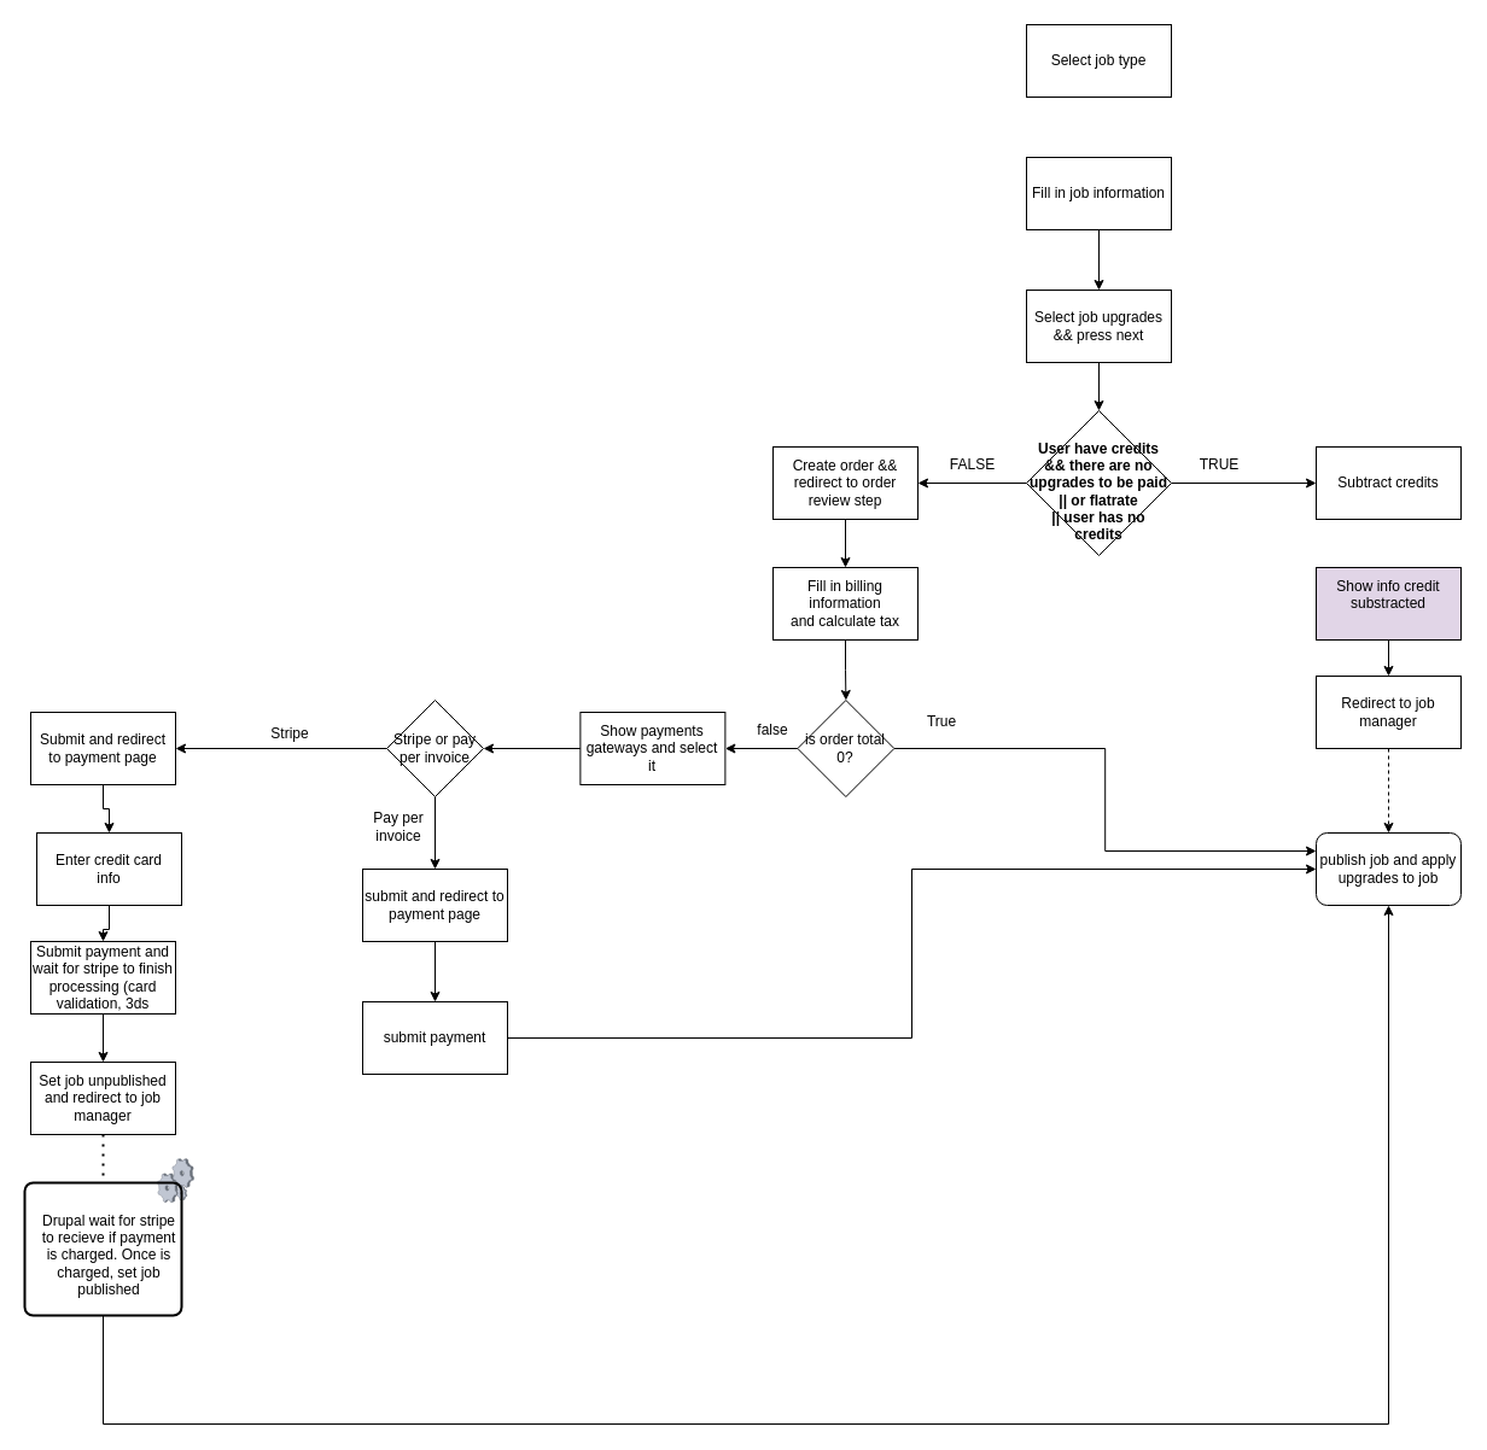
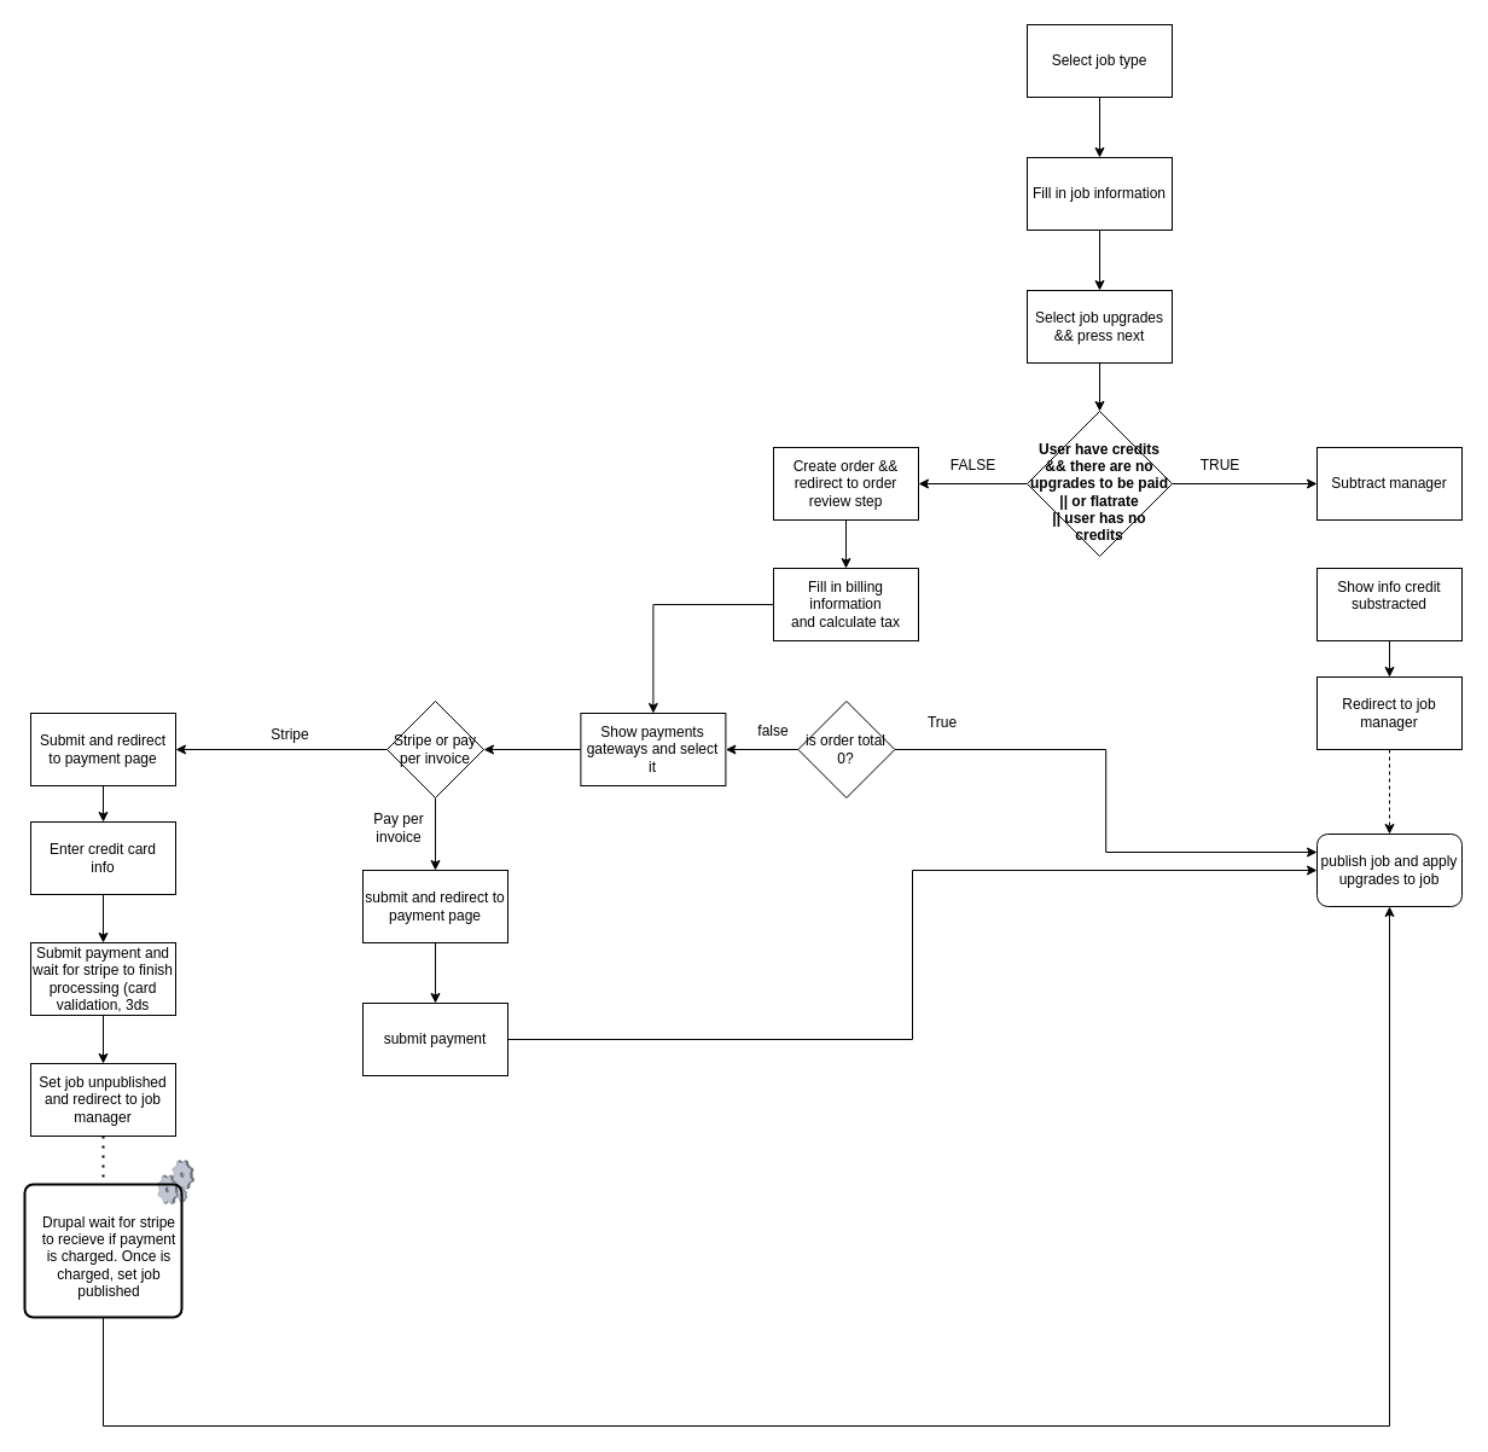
+ <mxCell id="2" value="" style="edgeStyle=orthogonalEdgeStyle;rounded=0;orthogonalLoop=1;jettySize=auto;html=1;" edge="1" parent="1" source="3" target="5"><mxGeometry relative="1" as="geometry" /></mxCell>
- <mxCell id="11" value="Subtract credits" style="whiteSpace=wrap;html=1;rounded=0;" vertex="1" parent="1"><mxGeometry x="1090" y="370" width="120" height="60" as="geometry" /></mxCell>
+ <mxCell id="11" value="Subtract manager" style="whiteSpace=wrap;html=1;rounded=0;" vertex="1" parent="1"><mxGeometry x="1090" y="370" width="120" height="60" as="geometry" /></mxCell>
- <mxCell id="24" value="&lt;div&gt;Show info credit substracted&lt;/div&gt;&lt;div&gt;&lt;br&gt;&lt;/div&gt;" style="whiteSpace=wrap;html=1;rounded=0;fillColor=#e1d5e7;" vertex="1" parent="1"><mxGeometry x="1090" y="470" width="120" height="60" as="geometry" /></mxCell>
+ <mxCell id="24" value="&lt;div&gt;Show info credit substracted&lt;/div&gt;&lt;div&gt;&lt;br&gt;&lt;/div&gt;" style="whiteSpace=wrap;html=1;rounded=0;" vertex="1" parent="1"><mxGeometry x="1090" y="470" width="120" height="60" as="geometry" /></mxCell>
- <mxCell id="14" value="" style="edgeStyle=orthogonalEdgeStyle;rounded=0;orthogonalLoop=1;jettySize=auto;html=1;" edge="1" parent="1" source="15" target="36"><mxGeometry relative="1" as="geometry" /></mxCell>
+ <mxCell id="14" value="" style="edgeStyle=orthogonalEdgeStyle;rounded=0;orthogonalLoop=1;jettySize=auto;html=1;" edge="1" parent="1" source="15" target="38"><mxGeometry relative="1" as="geometry" /></mxCell>
- <mxCell id="19" value="Enter credit card &lt;br&gt;info" style="whiteSpace=wrap;html=1;rounded=0;" vertex="1" parent="1"><mxGeometry x="30" y="690" width="120" height="60" as="geometry" /></mxCell>
+ <mxCell id="19" value="Enter credit card &lt;br&gt;info" style="whiteSpace=wrap;html=1;rounded=0;" vertex="1" parent="1"><mxGeometry x="25" y="680" width="120" height="60" as="geometry" /></mxCell>
